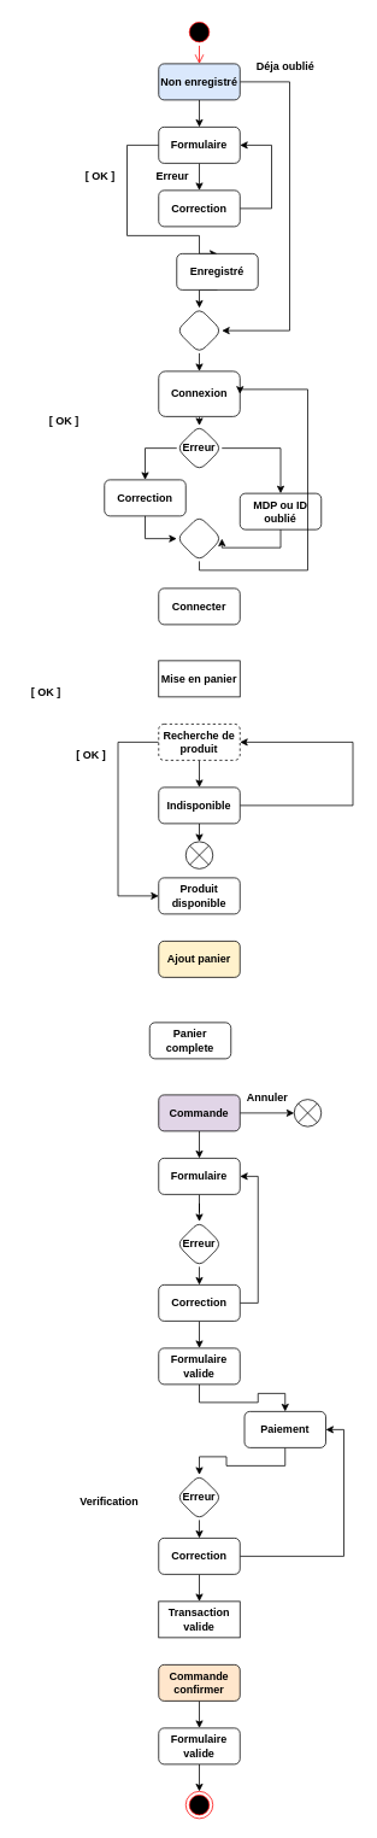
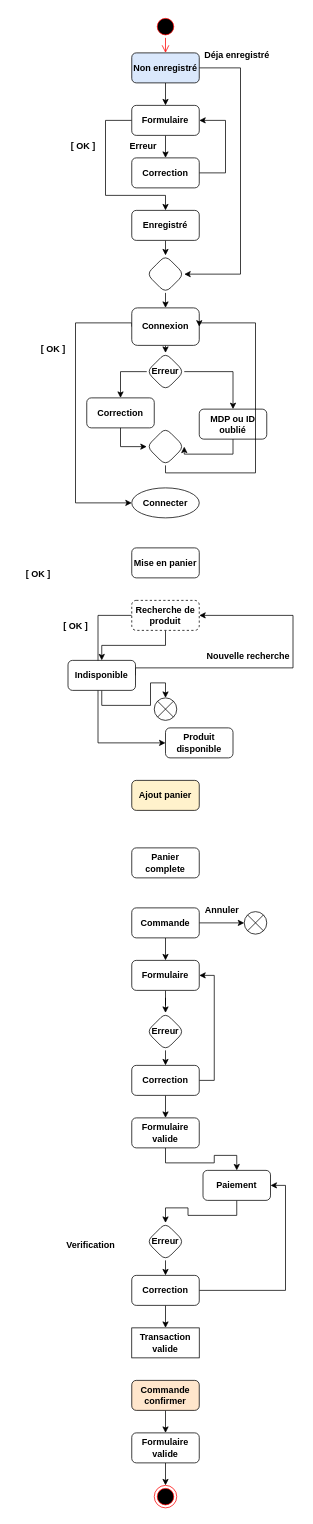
- <mxCell id="16" value="&lt;b&gt;Déja oublié&lt;/b&gt;" style="text;html=1;align=center;verticalAlign=middle;resizable=0;points=[];autosize=1;strokeColor=none;fillColor=none;" vertex="1" parent="1"><mxGeometry x="260" y="58" width="110" height="30" as="geometry" /></mxCell>
+ <mxCell id="16" value="&lt;b&gt;Déja enregistré&lt;/b&gt;" style="text;html=1;align=center;verticalAlign=middle;resizable=0;points=[];autosize=1;strokeColor=none;fillColor=none;" vertex="1" parent="1"><mxGeometry x="260" y="58" width="110" height="30" as="geometry" /></mxCell>
- <mxCell id="14" value="&lt;b&gt;Enregistré&lt;/b&gt;" style="rounded=1;whiteSpace=wrap;html=1;" vertex="1" parent="1"><mxGeometry x="195" y="280" width="90" height="40" as="geometry" /></mxCell>
+ <mxCell id="14" value="&lt;b&gt;Enregistré&lt;/b&gt;" style="rounded=1;whiteSpace=wrap;html=1;" vertex="1" parent="1"><mxGeometry x="175" y="280" width="90" height="40" as="geometry" /></mxCell>
+ <mxCell id="17" style="edgeStyle=orthogonalEdgeStyle;rounded=0;orthogonalLoop=1;jettySize=auto;html=1;exitX=0;exitY=0.5;exitDx=0;exitDy=0;entryX=0;entryY=0.5;entryDx=0;entryDy=0;" edge="1" parent="1" source="19" target="20"><mxGeometry relative="1" as="geometry"><Array as="points"><mxPoint x="100" y="430" /><mxPoint x="100" y="670" /></Array></mxGeometry></mxCell>
- <mxCell id="20" value="&lt;b&gt;Connecter&lt;/b&gt;" style="rounded=1;whiteSpace=wrap;html=1;" vertex="1" parent="1"><mxGeometry x="175" y="650" width="90" height="40" as="geometry" /></mxCell>
+ <mxCell id="20" value="&lt;b&gt;Connecter&lt;/b&gt;" style="ellipse;whiteSpace=wrap;html=1;" vertex="1" parent="1"><mxGeometry x="175" y="650" width="90" height="40" as="geometry" /></mxCell>
- <mxCell id="30" value="&lt;b&gt;Mise en panier&lt;/b&gt;" style="whiteSpace=wrap;html=1;rounded=0;" vertex="1" parent="1"><mxGeometry x="175" y="730" width="90" height="40" as="geometry" /></mxCell>
+ <mxCell id="30" value="&lt;b&gt;Mise en panier&lt;/b&gt;" style="rounded=1;whiteSpace=wrap;html=1;" vertex="1" parent="1"><mxGeometry x="175" y="730" width="90" height="40" as="geometry" /></mxCell>
+ <mxCell id="37" value="&lt;b&gt;Nouvelle recherche&lt;br&gt;&lt;/b&gt;" style="text;html=1;align=center;verticalAlign=middle;resizable=0;points=[];autosize=1;strokeColor=none;fillColor=none;" vertex="1" parent="1"><mxGeometry x="265" y="860" width="130" height="30" as="geometry" /></mxCell>
- <mxCell id="36" value="&lt;b&gt;Indisponible&lt;/b&gt;" style="rounded=1;whiteSpace=wrap;html=1;" vertex="1" parent="1"><mxGeometry x="175" y="870" width="90" height="40" as="geometry" /></mxCell>
+ <mxCell id="36" value="&lt;b&gt;Indisponible&lt;/b&gt;" style="rounded=1;whiteSpace=wrap;html=1;" vertex="1" parent="1"><mxGeometry x="90" y="880" width="90" height="40" as="geometry" /></mxCell>
- <mxCell id="39" value="&lt;b&gt;Produit disponible&lt;br&gt;&lt;/b&gt;" style="rounded=1;whiteSpace=wrap;html=1;" vertex="1" parent="1"><mxGeometry x="175" y="970" width="90" height="40" as="geometry" /></mxCell>
+ <mxCell id="39" value="&lt;b&gt;Produit disponible&lt;br&gt;&lt;/b&gt;" style="rounded=1;whiteSpace=wrap;html=1;" vertex="1" parent="1"><mxGeometry x="220" y="970" width="90" height="40" as="geometry" /></mxCell>
- <mxCell id="42" value="&lt;b&gt;Panier complete&lt;br&gt;&lt;/b&gt;" style="rounded=1;whiteSpace=wrap;html=1;" vertex="1" parent="1"><mxGeometry x="165" y="1130" width="90" height="40" as="geometry" /></mxCell>
+ <mxCell id="42" value="&lt;b&gt;Panier complete&lt;br&gt;&lt;/b&gt;" style="rounded=1;whiteSpace=wrap;html=1;" vertex="1" parent="1"><mxGeometry x="175" y="1130" width="90" height="40" as="geometry" /></mxCell>
- <mxCell id="46" value="&lt;b&gt;Commande&lt;/b&gt;" style="rounded=1;whiteSpace=wrap;html=1;fillColor=#e1d5e7;" vertex="1" parent="1"><mxGeometry x="175" y="1210" width="90" height="40" as="geometry" /></mxCell>
+ <mxCell id="46" value="&lt;b&gt;Commande&lt;/b&gt;" style="rounded=1;whiteSpace=wrap;html=1;" vertex="1" parent="1"><mxGeometry x="175" y="1210" width="90" height="40" as="geometry" /></mxCell>
